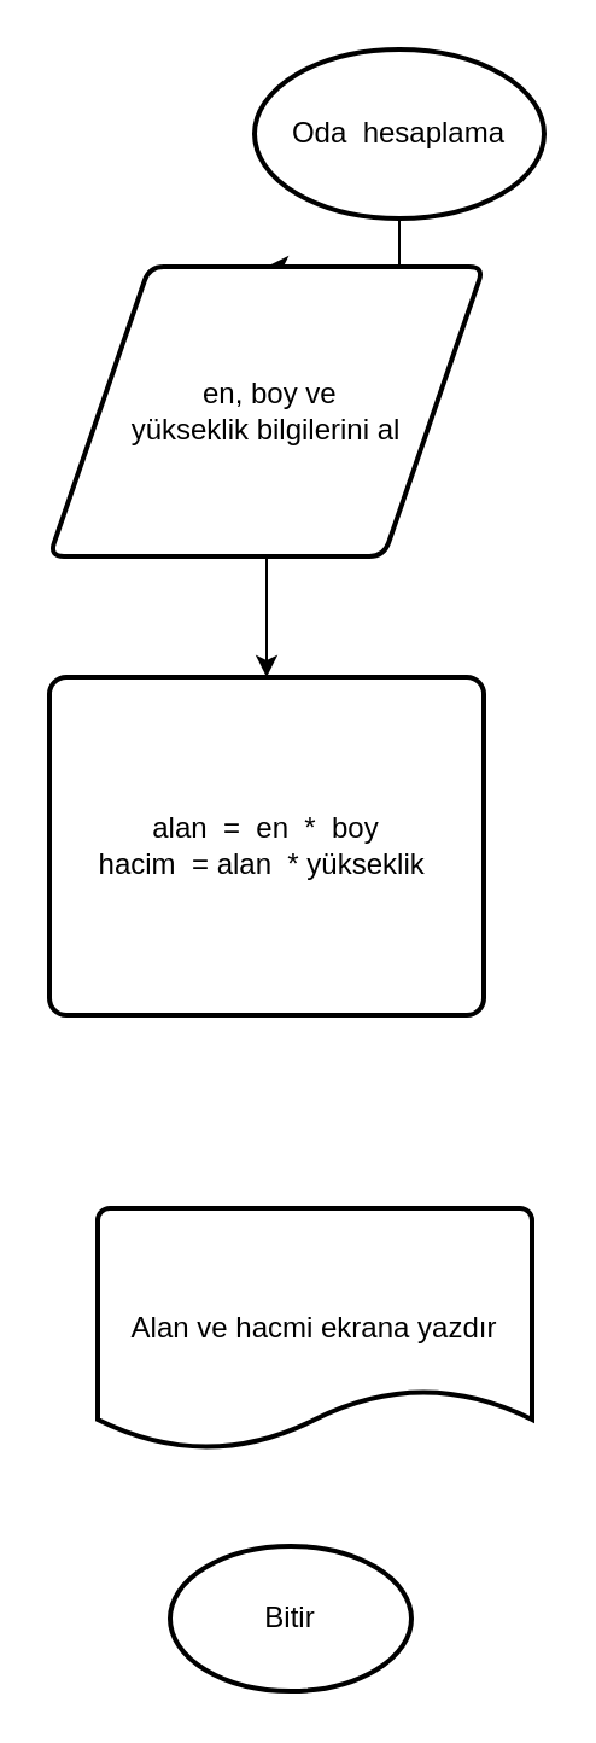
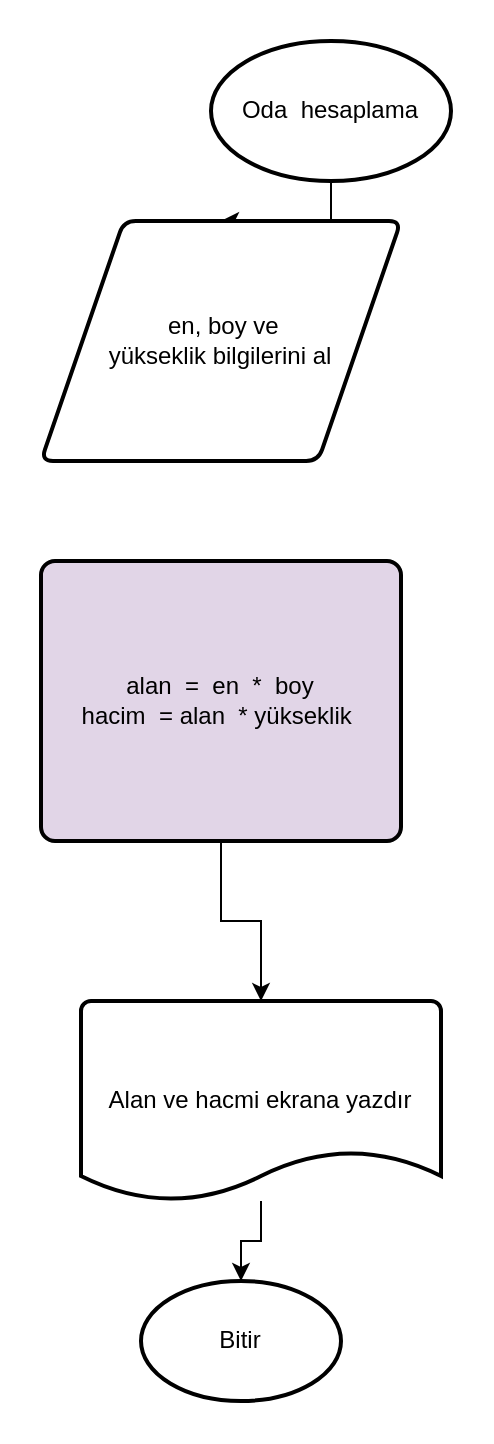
- <mxCell id="4" value="" style="edgeStyle=orthogonalEdgeStyle;rounded=0;orthogonalLoop=1;jettySize=auto;html=1;" edge="1" parent="1" source="5" target="7"><mxGeometry relative="1" as="geometry" /></mxCell>
- <mxCell id="7" value="alan &amp;nbsp;= &amp;nbsp;en &amp;nbsp;* &amp;nbsp;boy&lt;br&gt;hacim &amp;nbsp;= alan &amp;nbsp;* yükseklik&amp;nbsp;" style="rounded=1;whiteSpace=wrap;html=1;absoluteArcSize=1;arcSize=14;strokeWidth=2;" vertex="1" parent="1"><mxGeometry x="20" y="280" width="180" height="140" as="geometry" /></mxCell>
+ <mxCell id="7" value="alan &amp;nbsp;= &amp;nbsp;en &amp;nbsp;* &amp;nbsp;boy&lt;br&gt;hacim &amp;nbsp;= alan &amp;nbsp;* yükseklik&amp;nbsp;" style="rounded=1;whiteSpace=wrap;html=1;absoluteArcSize=1;arcSize=14;strokeWidth=2;fillColor=#e1d5e7;" vertex="1" parent="1"><mxGeometry x="20" y="280" width="180" height="140" as="geometry" /></mxCell>
+ <mxCell id="6" value="" style="edgeStyle=orthogonalEdgeStyle;rounded=0;orthogonalLoop=1;jettySize=auto;html=1;" edge="1" parent="1" source="7" target="9"><mxGeometry relative="1" as="geometry" /></mxCell>
+ <mxCell id="8" value="" style="edgeStyle=orthogonalEdgeStyle;rounded=0;orthogonalLoop=1;jettySize=auto;html=1;" edge="1" parent="1" source="9" target="10"><mxGeometry relative="1" as="geometry" /></mxCell>
